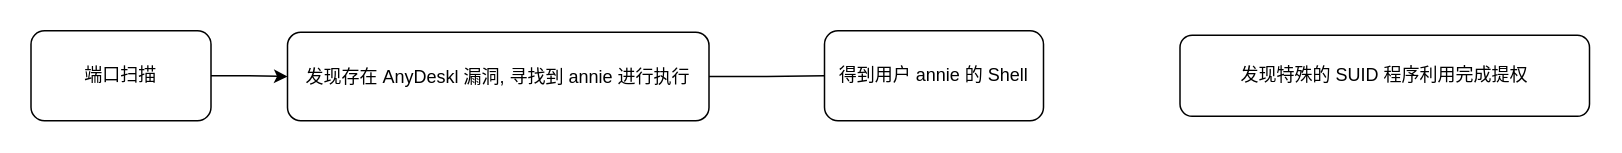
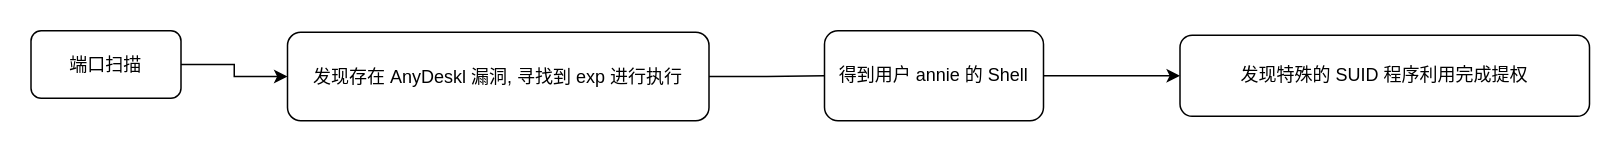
- <mxCell id="3" value="端口扫描" style="rounded=1;whiteSpace=wrap;html=1;" vertex="1" parent="1"><mxGeometry x="20" y="20" width="120" height="60" as="geometry" /></mxCell>
+ <mxCell id="3" value="端口扫描" style="rounded=1;whiteSpace=wrap;html=1;" vertex="1" parent="1"><mxGeometry x="20" y="20" width="100" height="45" as="geometry" /></mxCell>
+ <mxCell id="6" value="" style="edgeStyle=orthogonalEdgeStyle;rounded=0;orthogonalLoop=1;jettySize=auto;html=1;" edge="1" parent="1" source="7" target="8"><mxGeometry relative="1" as="geometry" /></mxCell>
- <mxCell id="5" value="发现存在 AnyDeskl 漏洞, 寻找到 annie 进行执行" style="whiteSpace=wrap;html=1;rounded=1;" vertex="1" parent="1"><mxGeometry x="191" y="21" width="281" height="59" as="geometry" /></mxCell>
+ <mxCell id="5" value="发现存在 AnyDeskl 漏洞, 寻找到 exp 进行执行" style="whiteSpace=wrap;html=1;rounded=1;" vertex="1" parent="1"><mxGeometry x="191" y="21" width="281" height="59" as="geometry" /></mxCell>
